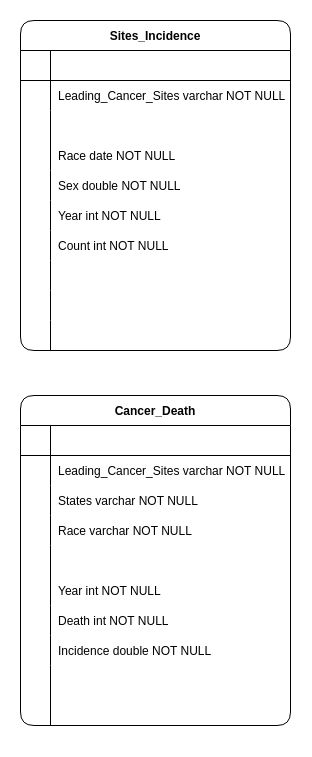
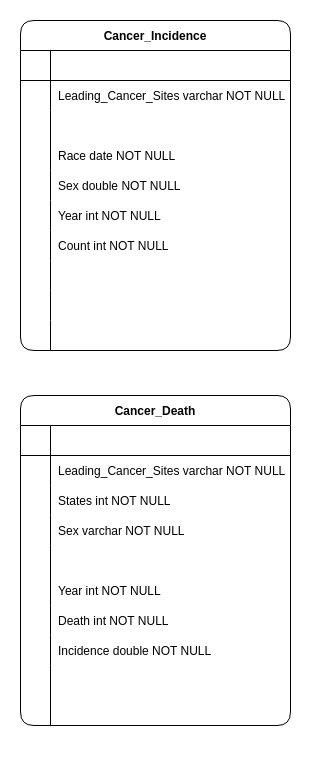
- <mxCell id="3" value="Sites_Incidence" style="shape=table;startSize=30;container=1;collapsible=1;childLayout=tableLayout;fixedRows=1;rowLines=0;fontStyle=1;align=center;resizeLast=1;swimlaneLine=1;rounded=1;shadow=0;sketch=0;" parent="2" vertex="1"><mxGeometry width="270" height="330" as="geometry"><mxRectangle width="170" height="30" as="alternateBounds" /></mxGeometry></mxCell>
+ <mxCell id="3" value="Cancer_Incidence" style="shape=table;startSize=30;container=1;collapsible=1;childLayout=tableLayout;fixedRows=1;rowLines=0;fontStyle=1;align=center;resizeLast=1;swimlaneLine=1;rounded=1;shadow=0;sketch=0;" parent="2" vertex="1"><mxGeometry width="270" height="330" as="geometry"><mxRectangle width="170" height="30" as="alternateBounds" /></mxGeometry></mxCell>
- <mxCell id="43" value="States varchar NOT NULL" style="shape=partialRectangle;overflow=hidden;connectable=0;fillColor=none;top=0;left=0;bottom=0;right=0;align=left;spacingLeft=6;" parent="41" vertex="1"><mxGeometry x="30" width="240" height="30" as="geometry"><mxRectangle width="240" height="30" as="alternateBounds" /></mxGeometry></mxCell>
+ <mxCell id="43" value="States int NOT NULL" style="shape=partialRectangle;overflow=hidden;connectable=0;fillColor=none;top=0;left=0;bottom=0;right=0;align=left;spacingLeft=6;" parent="41" vertex="1"><mxGeometry x="30" width="240" height="30" as="geometry"><mxRectangle width="240" height="30" as="alternateBounds" /></mxGeometry></mxCell>
- <mxCell id="46" value="Race varchar NOT NULL" style="shape=partialRectangle;overflow=hidden;connectable=0;fillColor=none;top=0;left=0;bottom=0;right=0;align=left;spacingLeft=6;" parent="44" vertex="1"><mxGeometry x="30" width="240" height="30" as="geometry"><mxRectangle width="240" height="30" as="alternateBounds" /></mxGeometry></mxCell>
+ <mxCell id="46" value="Sex varchar NOT NULL" style="shape=partialRectangle;overflow=hidden;connectable=0;fillColor=none;top=0;left=0;bottom=0;right=0;align=left;spacingLeft=6;" parent="44" vertex="1"><mxGeometry x="30" width="240" height="30" as="geometry"><mxRectangle width="240" height="30" as="alternateBounds" /></mxGeometry></mxCell>
